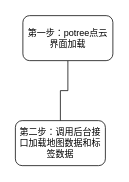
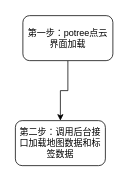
- <mxCell id="2" value="" style="edgeStyle=orthogonalEdgeStyle;rounded=0;orthogonalLoop=1;jettySize=auto;html=1;endArrow=none;" edge="1" parent="1" source="3" target="4"><mxGeometry relative="1" as="geometry" /></mxCell>
+ <mxCell id="2" value="" style="edgeStyle=orthogonalEdgeStyle;rounded=0;orthogonalLoop=1;jettySize=auto;html=1;" edge="1" parent="1" source="3" target="4"><mxGeometry relative="1" as="geometry" /></mxCell>
